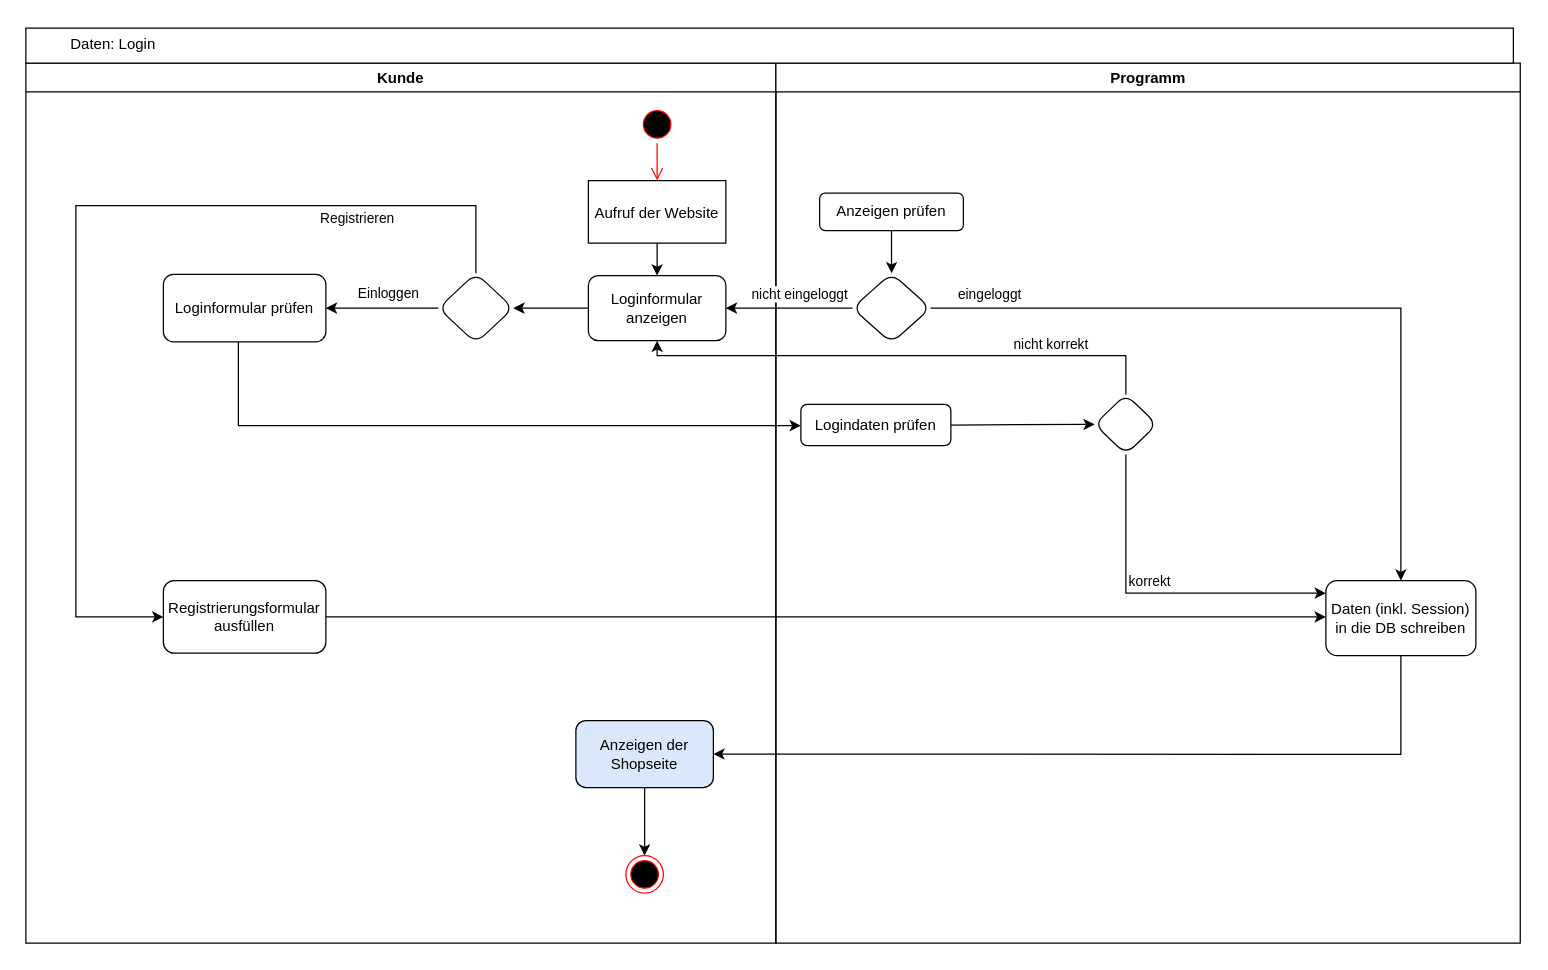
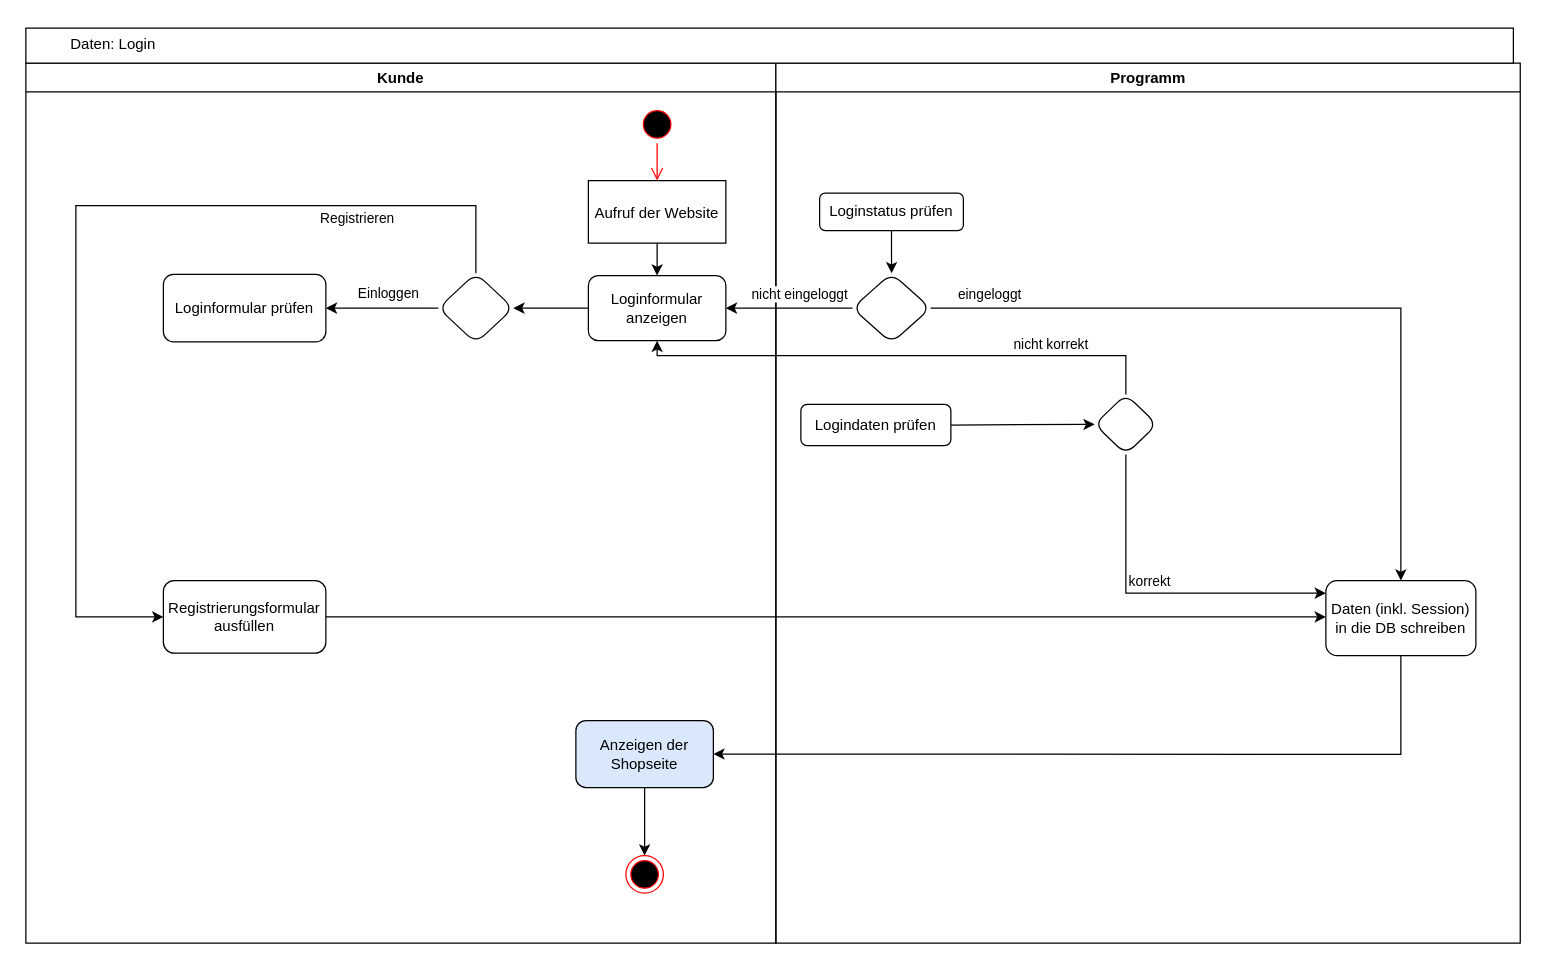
- <mxCell id="21" value="Anzeigen prüfen" style="rounded=1;whiteSpace=wrap;html=1;" vertex="1" parent="19"><mxGeometry x="35" y="104" width="115" height="30" as="geometry" /></mxCell>
+ <mxCell id="21" value="Loginstatus prüfen" style="rounded=1;whiteSpace=wrap;html=1;" vertex="1" parent="19"><mxGeometry x="35" y="104" width="115" height="30" as="geometry" /></mxCell>
- <mxCell id="33" value="" style="edgeStyle=orthogonalEdgeStyle;rounded=0;orthogonalLoop=1;jettySize=auto;html=1;" edge="1" parent="1" source="11" target="25"><mxGeometry relative="1" as="geometry"><Array as="points"><mxPoint x="190" y="340" /></Array></mxGeometry></mxCell>
